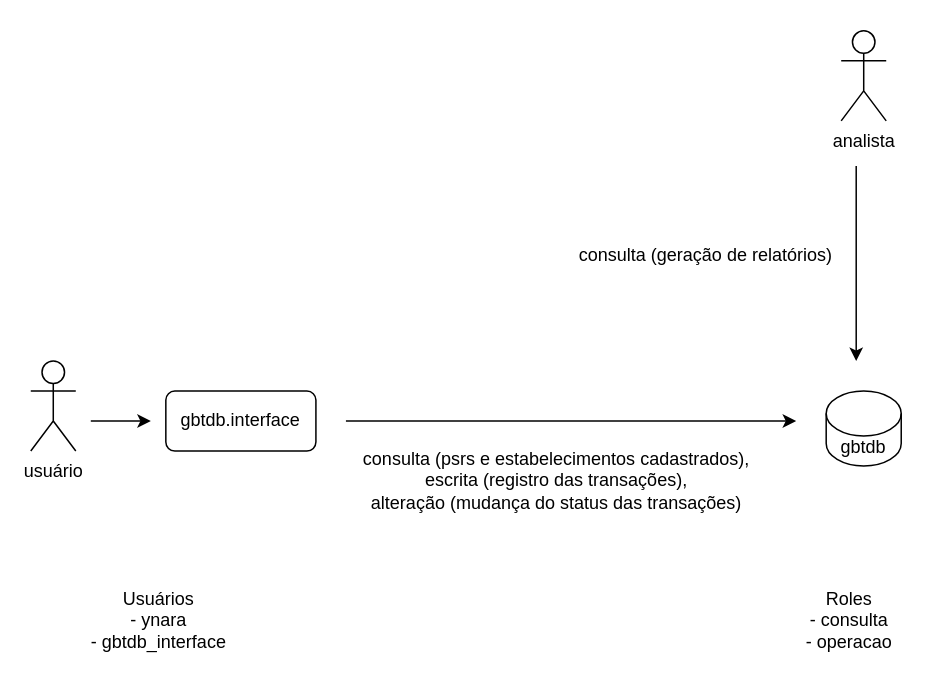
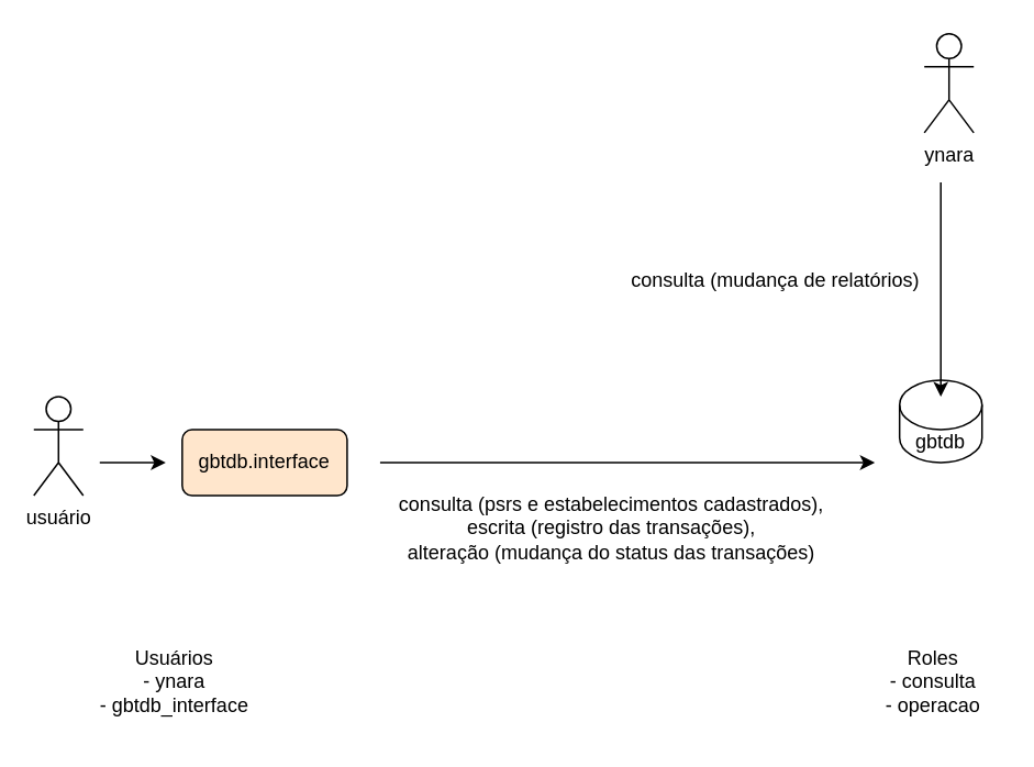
- <mxCell id="6" value="analista" style="shape=umlActor;verticalLabelPosition=bottom;verticalAlign=top;html=1;outlineConnect=0;" parent="1" vertex="1"><mxGeometry x="560" y="20" width="30" height="60" as="geometry" /></mxCell>
+ <mxCell id="6" value="ynara" style="shape=umlActor;verticalLabelPosition=bottom;verticalAlign=top;html=1;outlineConnect=0;" parent="1" vertex="1"><mxGeometry x="560" y="20" width="30" height="60" as="geometry" /></mxCell>
- <mxCell id="10" value="consulta (geração de relatórios)" style="text;html=1;strokeColor=none;fillColor=none;align=center;verticalAlign=middle;whiteSpace=wrap;rounded=0;" parent="1" vertex="1"><mxGeometry x="380" y="160" width="180" height="20" as="geometry" /></mxCell>
+ <mxCell id="10" value="consulta (mudança de relatórios)" style="text;html=1;strokeColor=none;fillColor=none;align=center;verticalAlign=middle;whiteSpace=wrap;rounded=0;" parent="1" vertex="1"><mxGeometry x="380" y="160" width="180" height="20" as="geometry" /></mxCell>
- <mxCell id="7" value="gbtdb.interface" style="rounded=1;whiteSpace=wrap;html=1;" parent="1" vertex="1"><mxGeometry x="110" y="260" width="100" height="40" as="geometry" /></mxCell>
+ <mxCell id="7" value="gbtdb.interface" style="rounded=1;whiteSpace=wrap;html=1;fillColor=#ffe6cc;" parent="1" vertex="1"><mxGeometry x="110" y="260" width="100" height="40" as="geometry" /></mxCell>
- <mxCell id="2" value="gbtdb" style="shape=cylinder3;whiteSpace=wrap;html=1;boundedLbl=1;backgroundOutline=1;size=15;" parent="1" vertex="1"><mxGeometry x="550" y="260" width="50" height="50" as="geometry" /></mxCell>
+ <mxCell id="2" value="gbtdb" style="shape=cylinder3;whiteSpace=wrap;html=1;boundedLbl=1;backgroundOutline=1;size=15;" parent="1" vertex="1"><mxGeometry x="545" y="230" width="50" height="50" as="geometry" /></mxCell>
